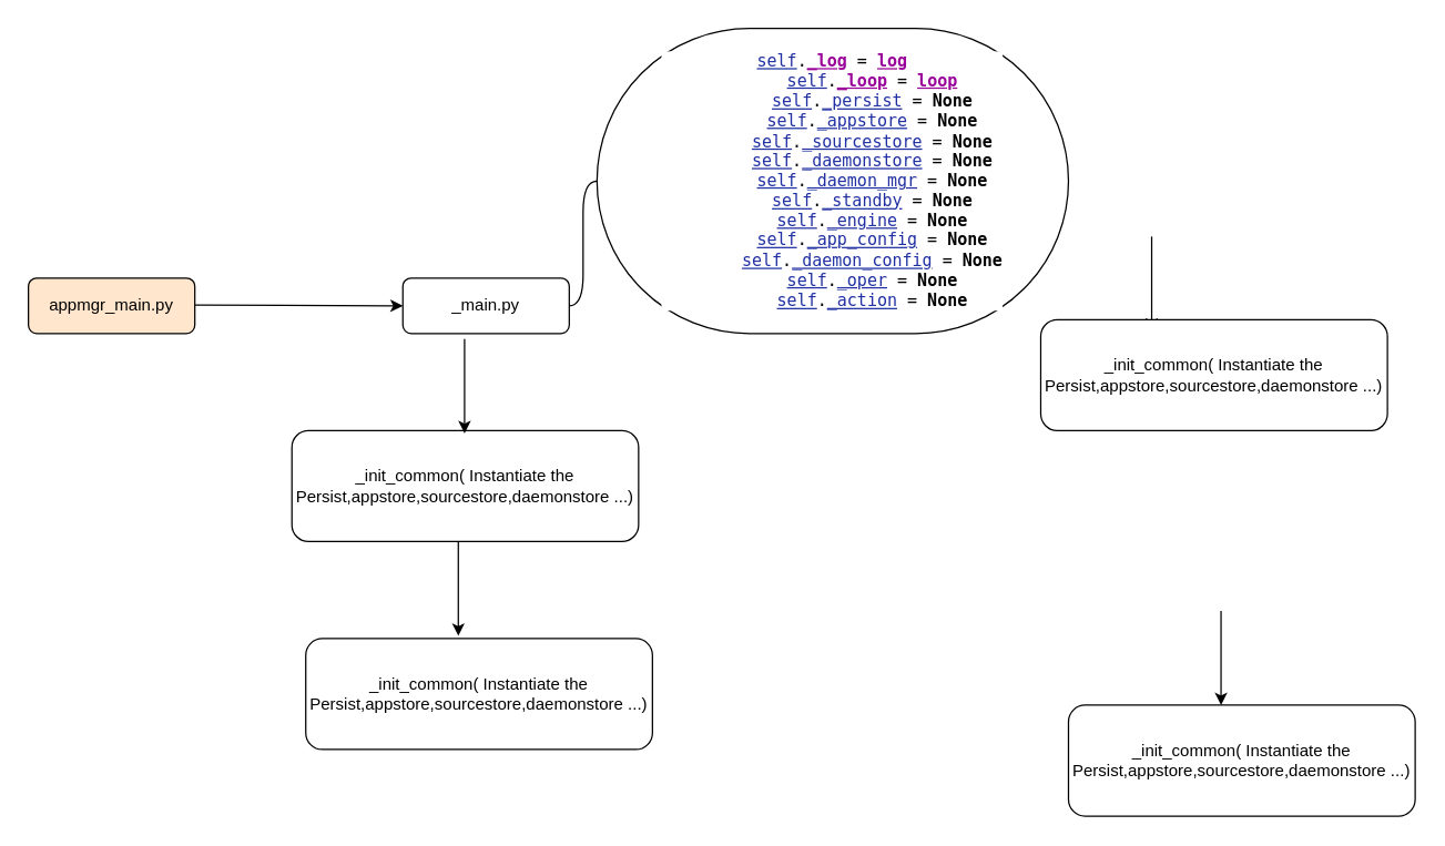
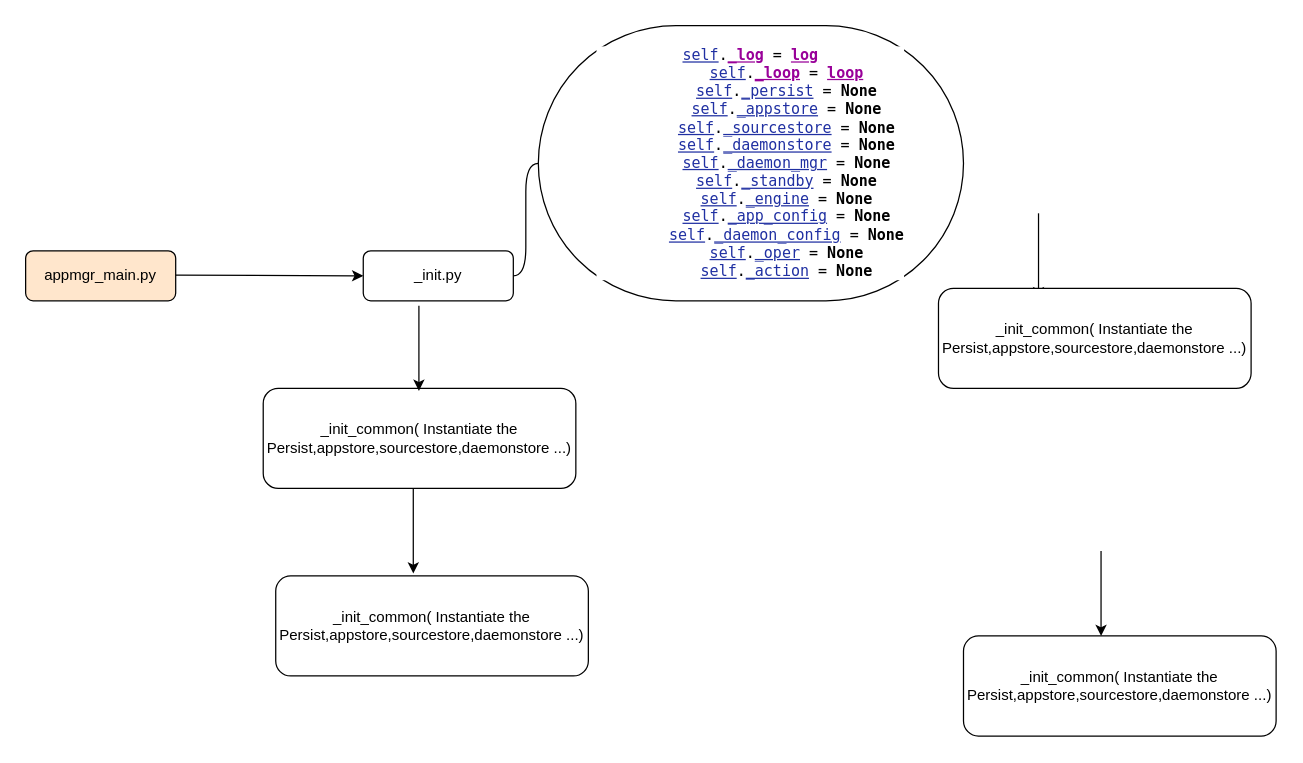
- <mxCell id="3" value="_main.py" style="rounded=1;whiteSpace=wrap;html=1;fontSize=12;glass=0;strokeWidth=1;shadow=0;" vertex="1" parent="1"><mxGeometry x="290" y="200" width="120" height="40" as="geometry" /></mxCell>
+ <mxCell id="3" value="_init.py" style="rounded=1;whiteSpace=wrap;html=1;fontSize=12;glass=0;strokeWidth=1;shadow=0;" vertex="1" parent="1"><mxGeometry x="290" y="200" width="120" height="40" as="geometry" /></mxCell>
